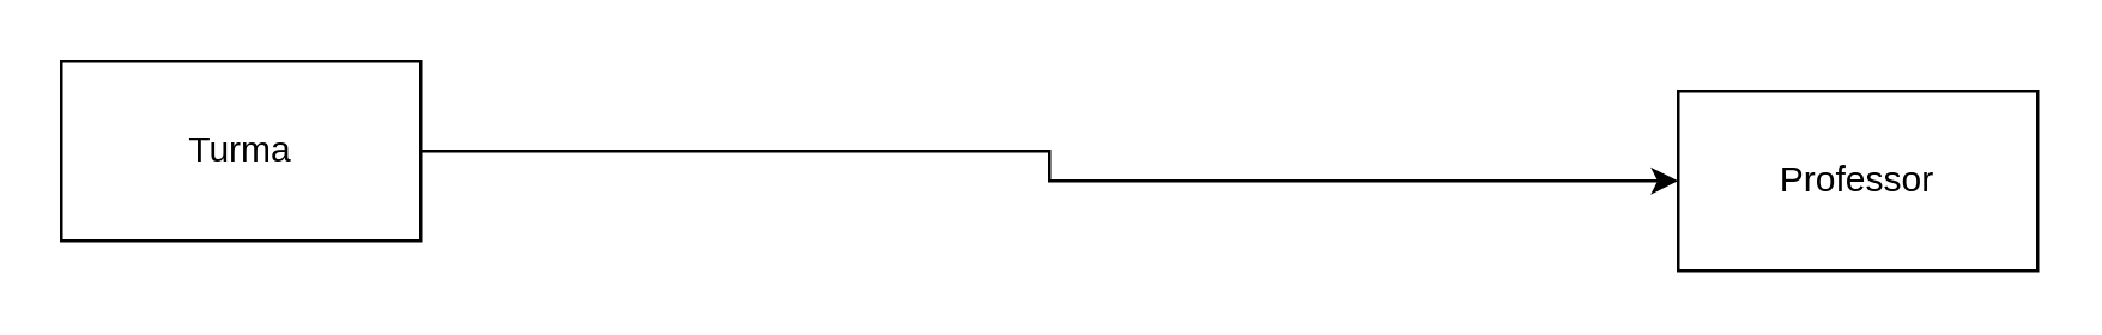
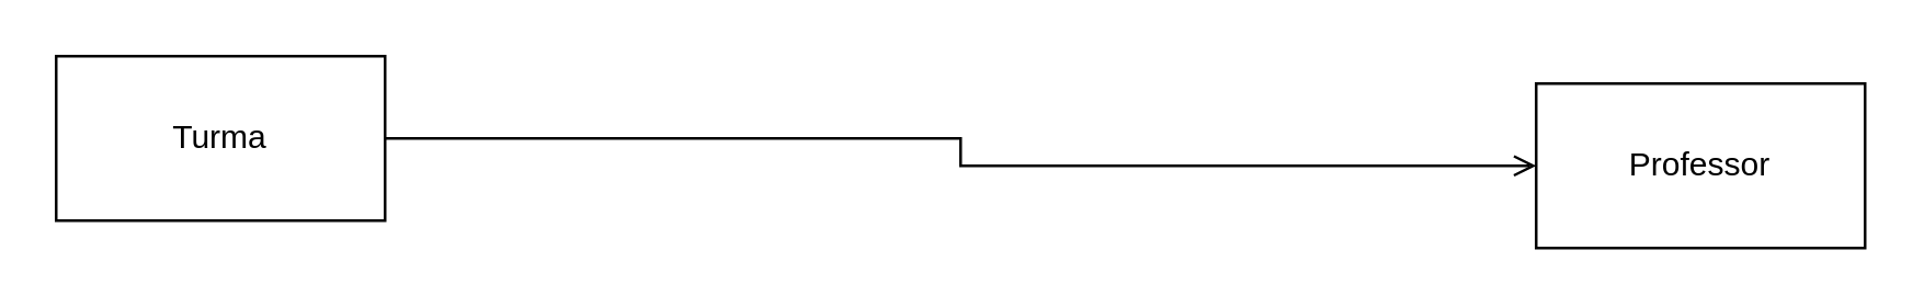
- <mxCell id="2" style="edgeStyle=orthogonalEdgeStyle;rounded=0;orthogonalLoop=1;jettySize=auto;html=1;entryX=0;entryY=0.5;entryDx=0;entryDy=0;" edge="1" parent="1" source="3" target="4"><mxGeometry relative="1" as="geometry" /></mxCell>
+ <mxCell id="2" style="edgeStyle=orthogonalEdgeStyle;rounded=0;orthogonalLoop=1;jettySize=auto;html=1;entryX=0;entryY=0.5;entryDx=0;entryDy=0;endArrow=open;" edge="1" parent="1" source="3" target="4"><mxGeometry relative="1" as="geometry" /></mxCell>
